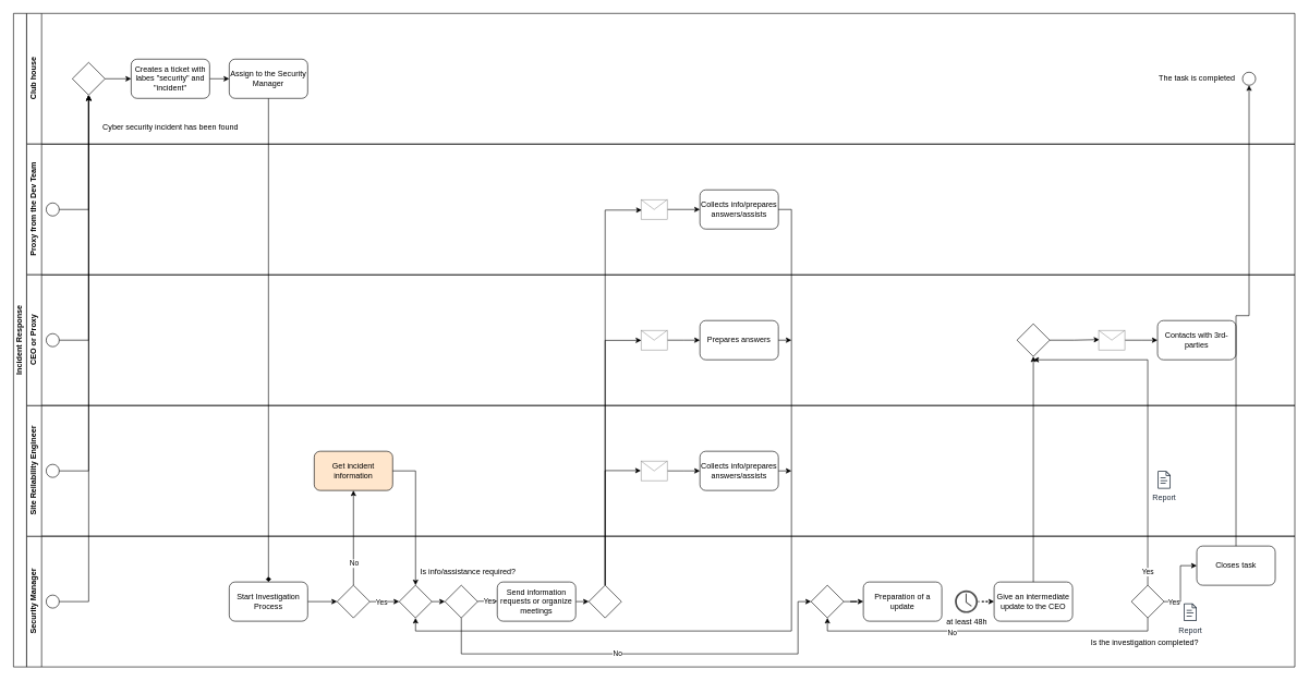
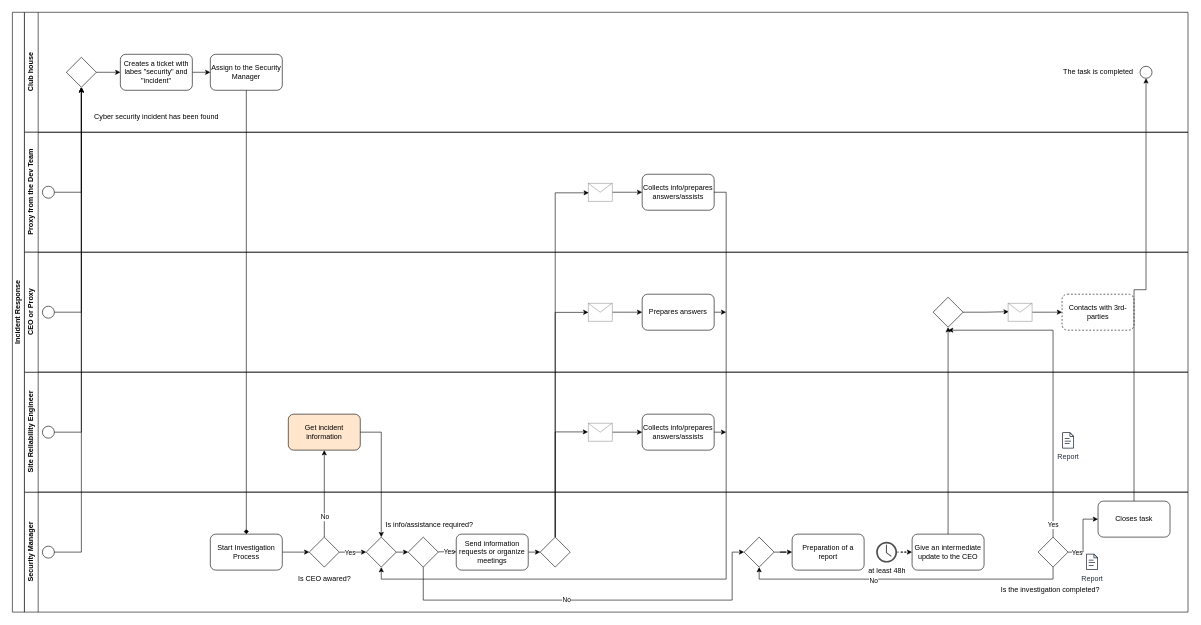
- <mxCell id="64" value="Contacts with 3rd-parties" style="rounded=1;whiteSpace=wrap;html=1;" parent="58" vertex="1"><mxGeometry x="1730" y="70" width="120" height="60" as="geometry" /></mxCell>
+ <mxCell id="64" value="Contacts with 3rd-parties" style="rounded=1;whiteSpace=wrap;html=1;dashed=1;" parent="58" vertex="1"><mxGeometry x="1730" y="70" width="120" height="60" as="geometry" /></mxCell>
- <mxCell id="33" value="Preparation of a update" style="rounded=1;whiteSpace=wrap;html=1;" parent="16" vertex="1"><mxGeometry x="1280" y="70" width="120" height="60" as="geometry" /></mxCell>
+ <mxCell id="33" value="Preparation of a report" style="rounded=1;whiteSpace=wrap;html=1;" parent="16" vertex="1"><mxGeometry x="1280" y="70" width="120" height="60" as="geometry" /></mxCell>
+ <mxCell id="48" value="Is CEO awared?" style="text;html=1;align=center;verticalAlign=middle;resizable=0;points=[];autosize=1;strokeColor=none;fillColor=none;" parent="16" vertex="1"><mxGeometry x="445" y="130" width="110" height="30" as="geometry" /></mxCell>
